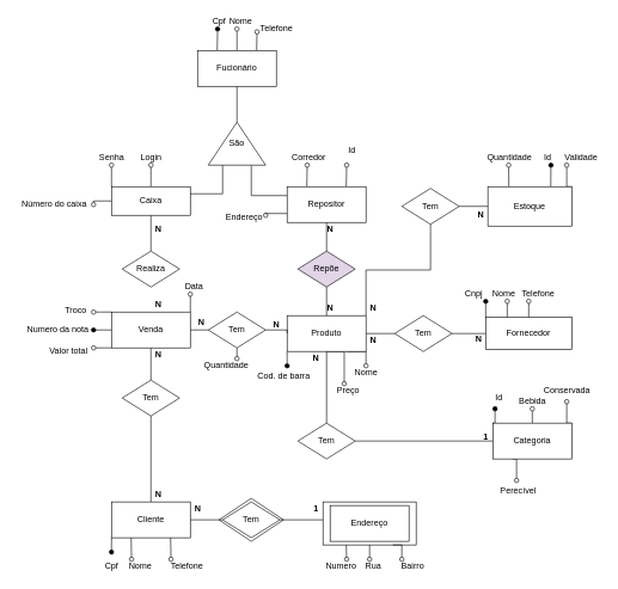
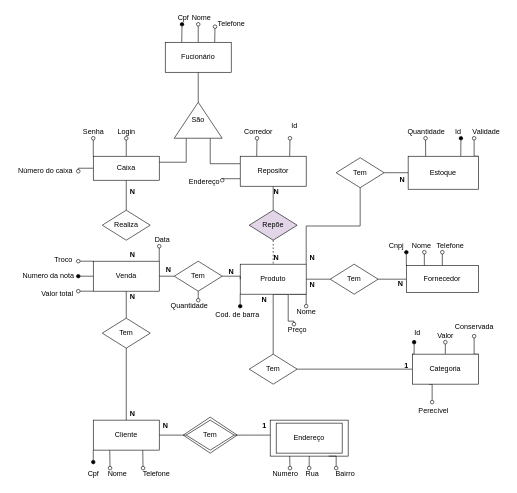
- <mxCell id="39" style="edgeStyle=orthogonalEdgeStyle;rounded=0;orthogonalLoop=1;jettySize=auto;html=1;exitX=0.5;exitY=1;exitDx=0;exitDy=0;entryX=0.5;entryY=0;entryDx=0;entryDy=0;endArrow=none;endFill=0;" edge="1" parent="1" source="40" target="35"><mxGeometry relative="1" as="geometry" /></mxCell>
+ <mxCell id="39" style="edgeStyle=orthogonalEdgeStyle;rounded=0;orthogonalLoop=1;jettySize=auto;html=1;exitX=0.5;exitY=1;exitDx=0;exitDy=0;entryX=0.5;entryY=0;entryDx=0;entryDy=0;endArrow=none;endFill=0;dashed=1;" edge="1" parent="1" source="40" target="35"><mxGeometry relative="1" as="geometry" /></mxCell>
- <mxCell id="74" value="Preço" style="text;html=1;align=center;verticalAlign=middle;resizable=0;points=[];autosize=1;strokeColor=none;fillColor=none;" vertex="1" parent="1"><mxGeometry x="460" y="535" width="50" height="20" as="geometry" /></mxCell>
+ <mxCell id="74" value="Preço" style="text;html=1;align=center;verticalAlign=middle;resizable=0;points=[];autosize=1;strokeColor=none;fillColor=none;" vertex="1" parent="1"><mxGeometry x="470" y="540" width="50" height="20" as="geometry" /></mxCell>
- <mxCell id="107" value="Bebida" style="text;html=1;align=center;verticalAlign=middle;resizable=0;points=[];autosize=1;strokeColor=none;fillColor=none;" vertex="1" parent="1"><mxGeometry x="717" y="550" width="50" height="20" as="geometry" /></mxCell>
+ <mxCell id="107" value="Valor" style="text;html=1;align=center;verticalAlign=middle;resizable=0;points=[];autosize=1;strokeColor=none;fillColor=none;" vertex="1" parent="1"><mxGeometry x="717" y="550" width="50" height="20" as="geometry" /></mxCell>
